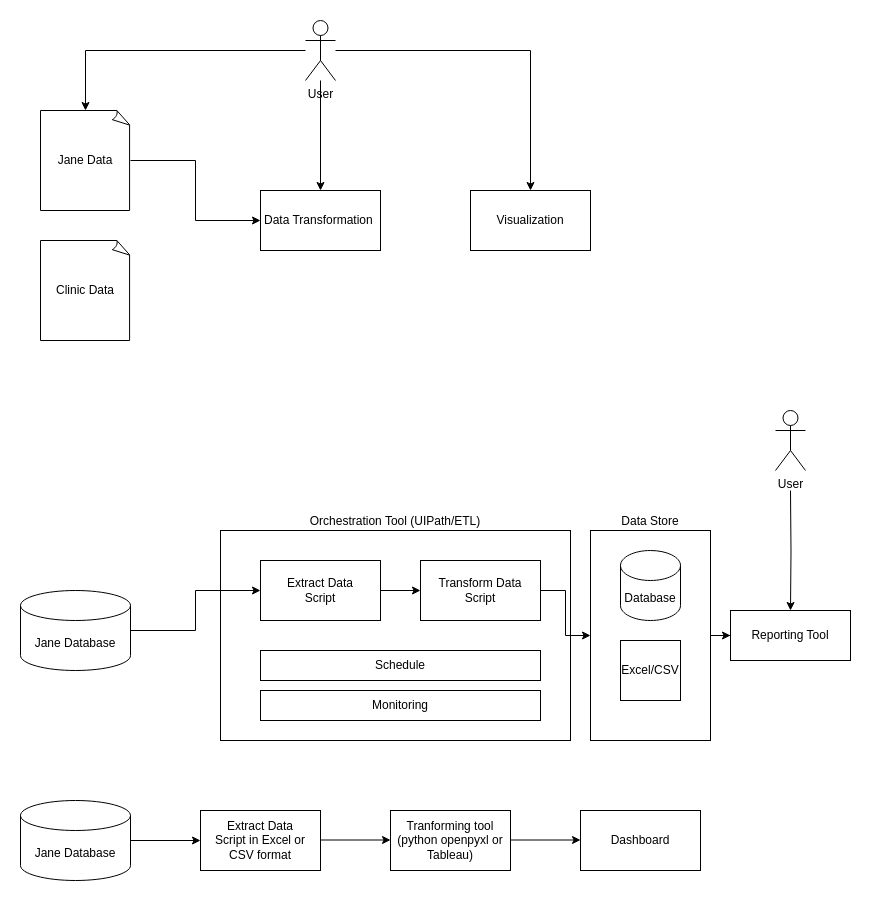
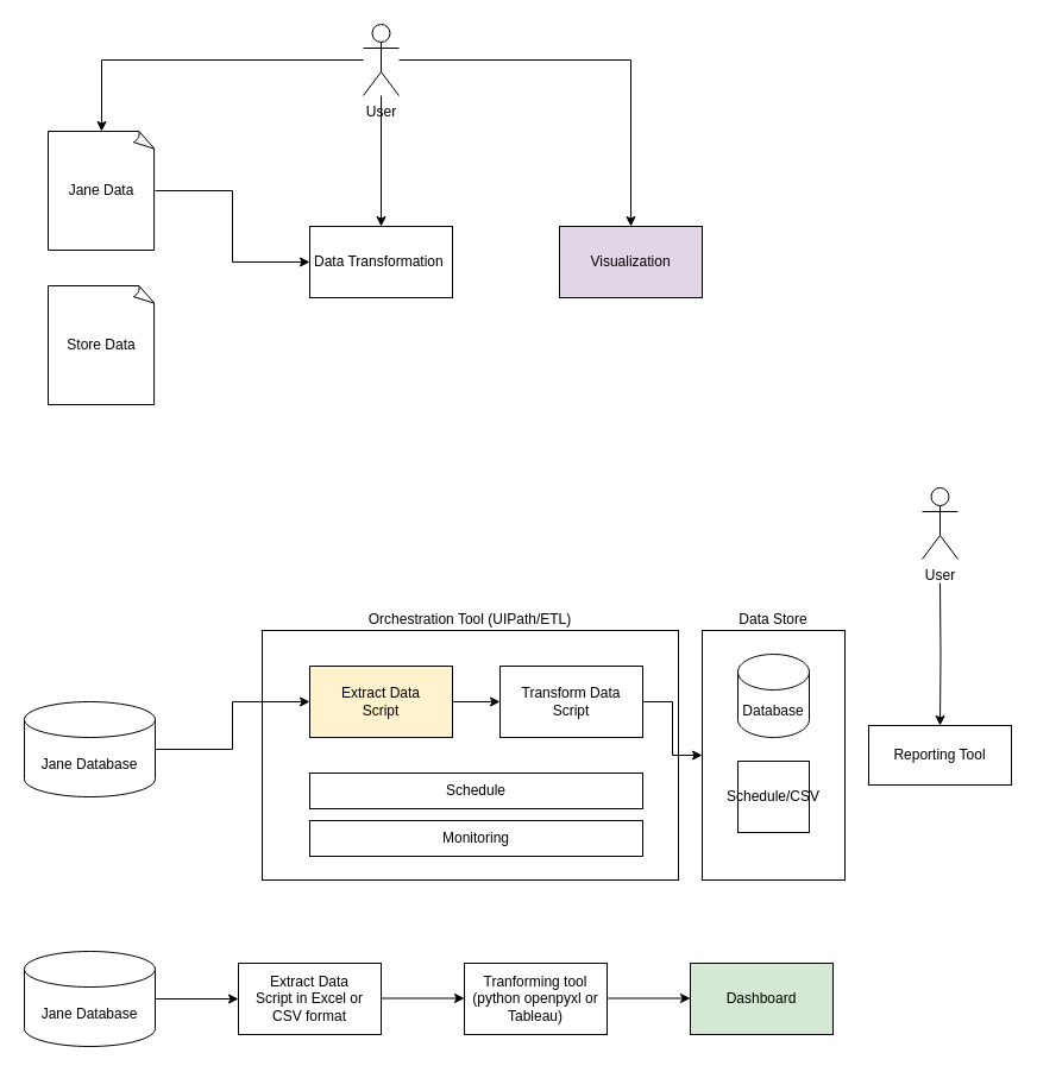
- <mxCell id="10" value="Visualization" style="rounded=0;whiteSpace=wrap;html=1;" parent="1" vertex="1"><mxGeometry x="470" y="190" width="120" height="60" as="geometry" /></mxCell>
+ <mxCell id="10" value="Visualization" style="rounded=0;whiteSpace=wrap;html=1;fillColor=#e1d5e7;" parent="1" vertex="1"><mxGeometry x="470" y="190" width="120" height="60" as="geometry" /></mxCell>
- <mxCell id="8" value="Clinic Data" style="whiteSpace=wrap;html=1;shape=mxgraph.basic.document" parent="1" vertex="1"><mxGeometry x="40" y="240" width="90" height="100" as="geometry" /></mxCell>
+ <mxCell id="8" value="Store Data" style="whiteSpace=wrap;html=1;shape=mxgraph.basic.document" parent="1" vertex="1"><mxGeometry x="40" y="240" width="90" height="100" as="geometry" /></mxCell>
- <mxCell id="16" value="Extract Data&lt;br&gt;Script" style="rounded=0;whiteSpace=wrap;html=1;" parent="1" vertex="1"><mxGeometry x="260" y="560" width="120" height="60" as="geometry" /></mxCell>
+ <mxCell id="16" value="Extract Data&lt;br&gt;Script" style="rounded=0;whiteSpace=wrap;html=1;fillColor=#fff2cc;" parent="1" vertex="1"><mxGeometry x="260" y="560" width="120" height="60" as="geometry" /></mxCell>
- <mxCell id="2" style="edgeStyle=orthogonalEdgeStyle;rounded=0;orthogonalLoop=1;jettySize=auto;html=1;" parent="1" source="3" target="4" edge="1"><mxGeometry relative="1" as="geometry" /></mxCell>
- <mxCell id="20" value="Excel/CSV" style="whiteSpace=wrap;html=1;aspect=fixed;" parent="1" vertex="1"><mxGeometry x="620" y="640" width="60" height="60" as="geometry" /></mxCell>
+ <mxCell id="20" value="Schedule/CSV" style="whiteSpace=wrap;html=1;aspect=fixed;" parent="1" vertex="1"><mxGeometry x="620" y="640" width="60" height="60" as="geometry" /></mxCell>
- <mxCell id="33" value="Dashboard" style="rounded=0;whiteSpace=wrap;html=1;labelPosition=center;verticalLabelPosition=middle;align=center;verticalAlign=middle;" vertex="1" parent="1"><mxGeometry x="580" y="810" width="120" height="60" as="geometry" /></mxCell>
+ <mxCell id="33" value="Dashboard" style="rounded=0;whiteSpace=wrap;html=1;labelPosition=center;verticalLabelPosition=middle;align=center;verticalAlign=middle;fillColor=#d5e8d4;" vertex="1" parent="1"><mxGeometry x="580" y="810" width="120" height="60" as="geometry" /></mxCell>
